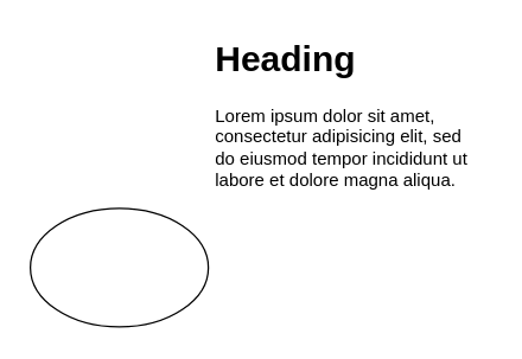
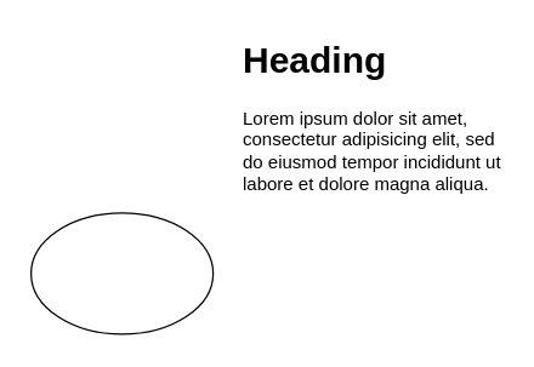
- <mxCell id="3" value="&lt;h1&gt;Heading&lt;/h1&gt;&lt;p&gt;Lorem ipsum dolor sit amet, consectetur adipisicing elit, sed do eiusmod tempor incididunt ut labore et dolore magna aliqua.&lt;/p&gt;" style="text;html=1;strokeColor=none;fillColor=none;spacing=5;spacingTop=-20;whiteSpace=wrap;overflow=hidden;rounded=0;" vertex="1" parent="1"><mxGeometry x="140" y="20" width="190" height="120" as="geometry" /></mxCell>
+ <mxCell id="3" value="&lt;h1&gt;Heading&lt;/h1&gt;&lt;p&gt;Lorem ipsum dolor sit amet, consectetur adipisicing elit, sed do eiusmod tempor incididunt ut labore et dolore magna aliqua.&lt;/p&gt;" style="text;html=1;strokeColor=none;fillColor=none;spacing=5;spacingTop=-20;whiteSpace=wrap;overflow=hidden;rounded=0;" vertex="1" parent="1"><mxGeometry x="155" y="20" width="190" height="120" as="geometry" /></mxCell>
